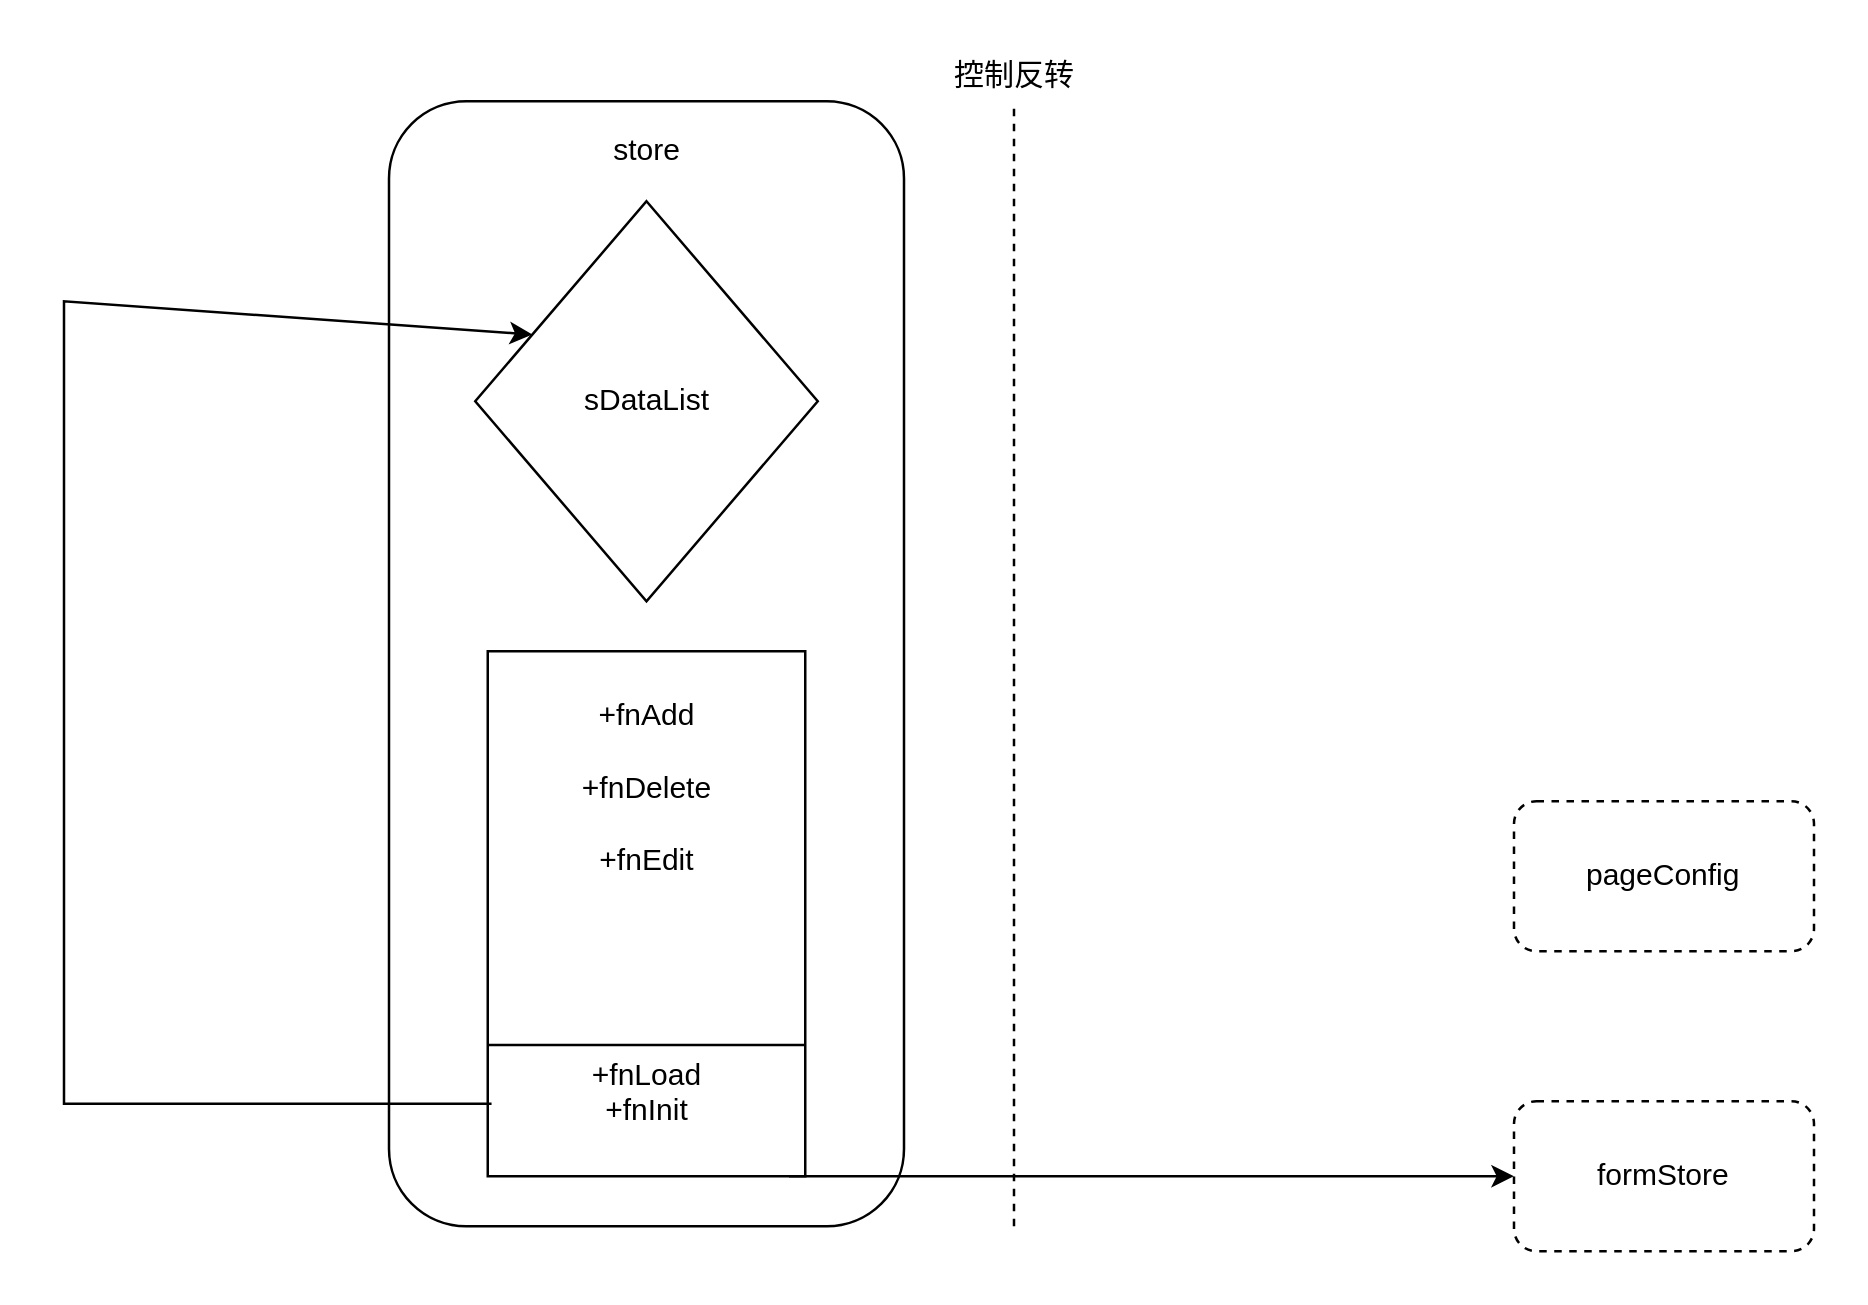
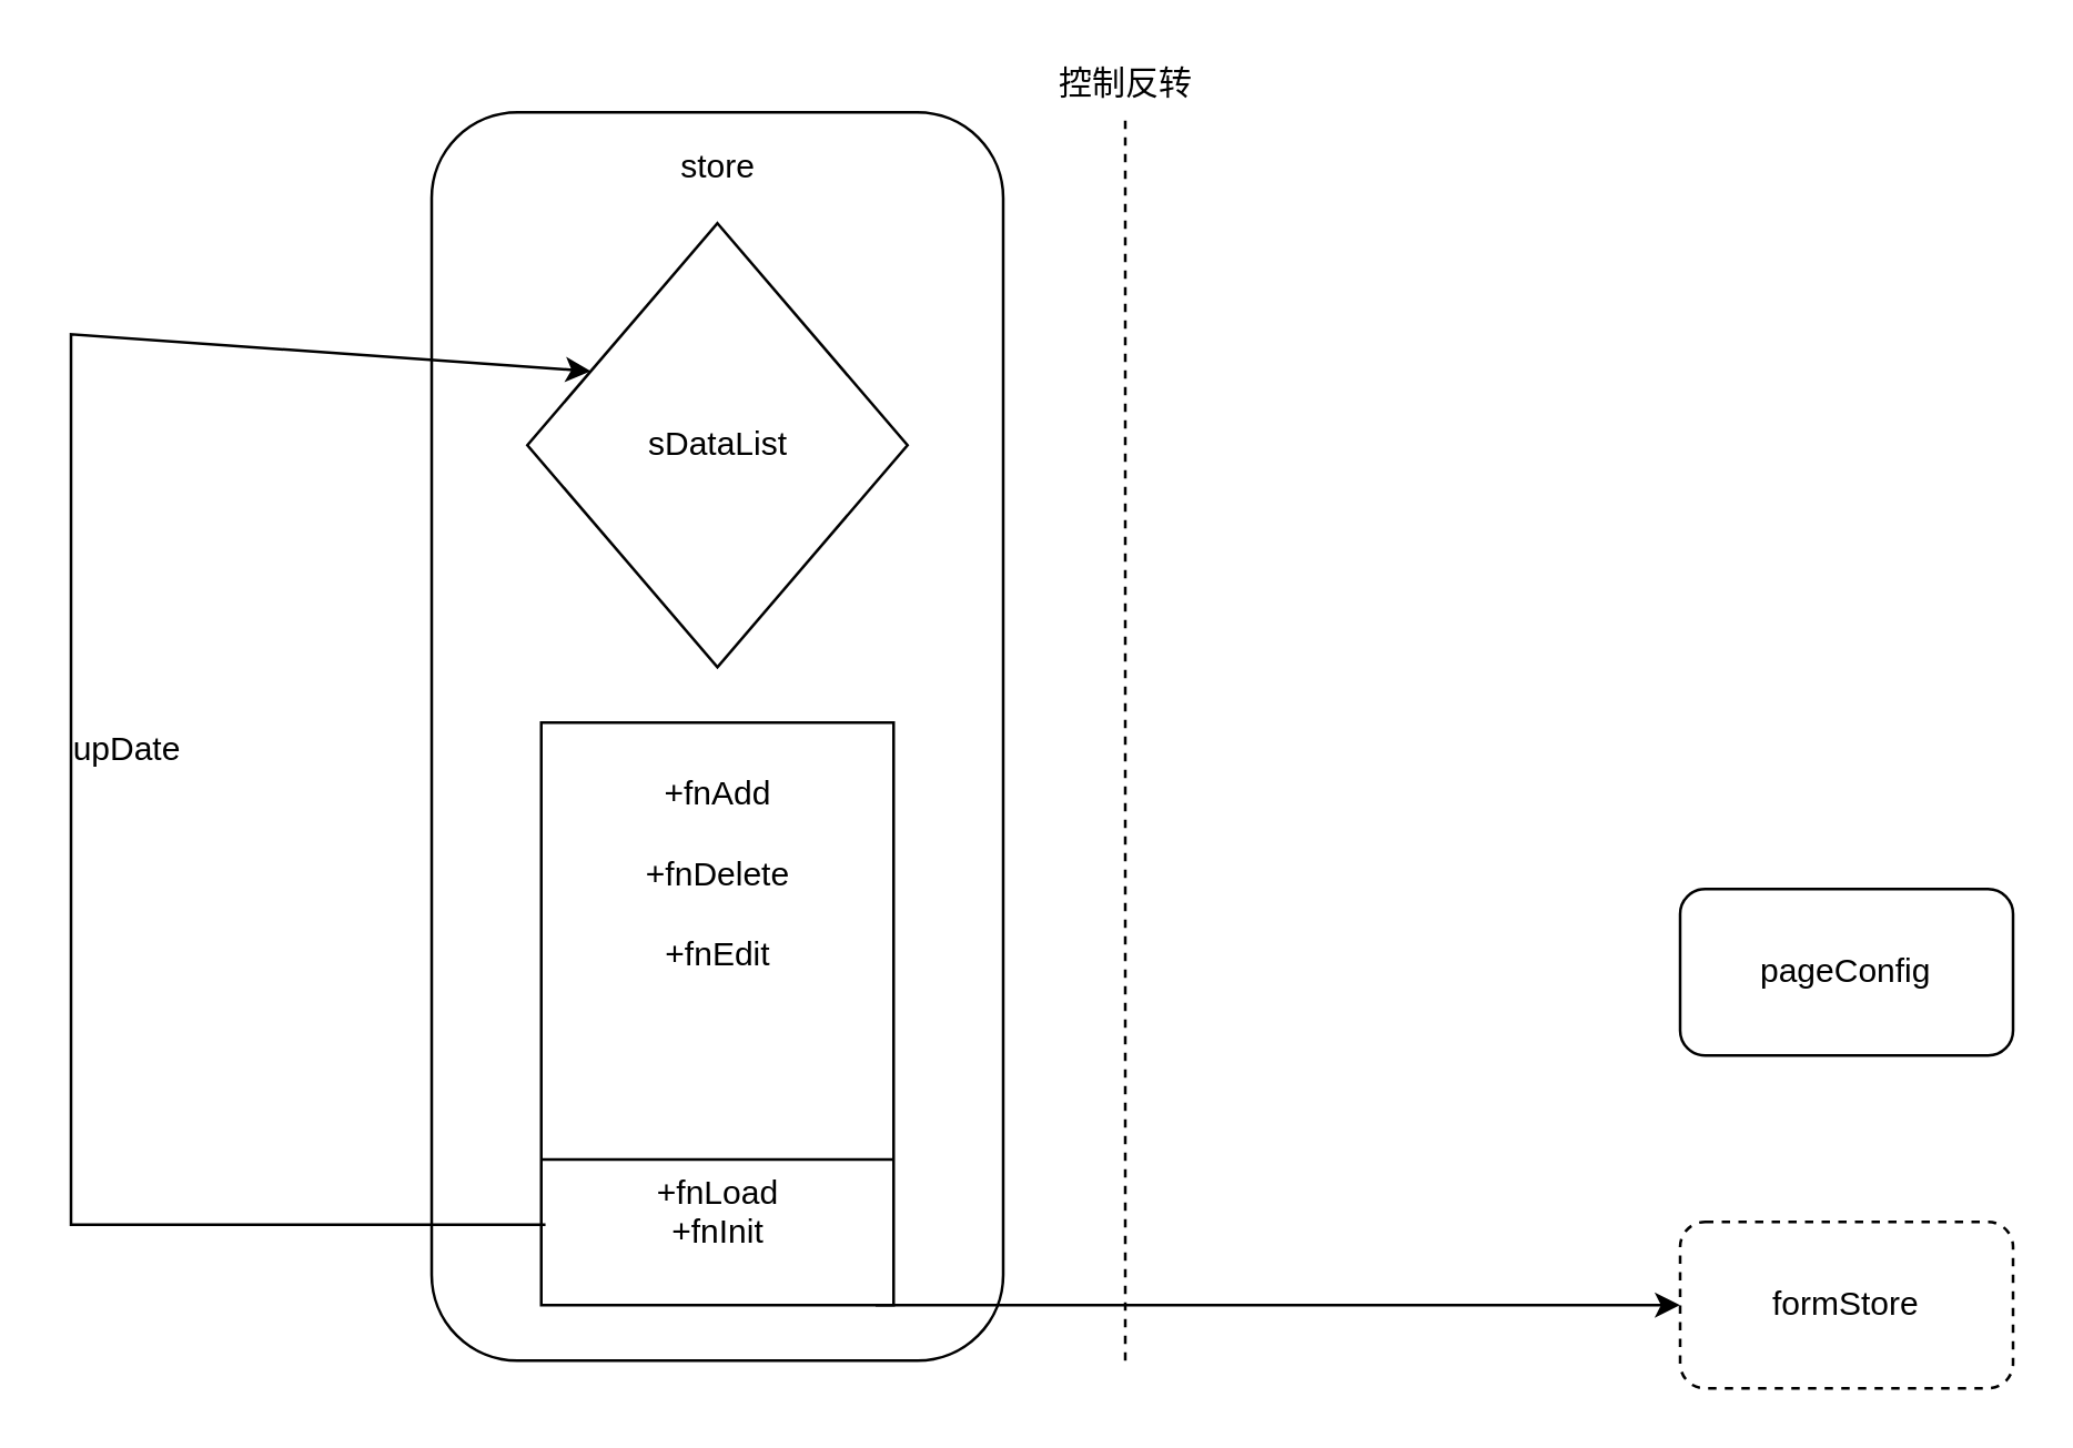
+ <mxCell id="8" value="upDate" style="text;html=1;resizable=0;autosize=1;align=center;verticalAlign=middle;points=[];fillColor=none;strokeColor=none;rounded=0;" vertex="1" parent="1"><mxGeometry x="20" y="260" width="50" height="20" as="geometry" /></mxCell>
- <mxCell id="9" value="pageConfig" style="rounded=1;whiteSpace=wrap;html=1;dashed=1;" vertex="1" parent="1"><mxGeometry x="605" y="320" width="120" height="60" as="geometry" /></mxCell>
+ <mxCell id="9" value="pageConfig" style="rounded=1;whiteSpace=wrap;html=1;" vertex="1" parent="1"><mxGeometry x="605" y="320" width="120" height="60" as="geometry" /></mxCell>
